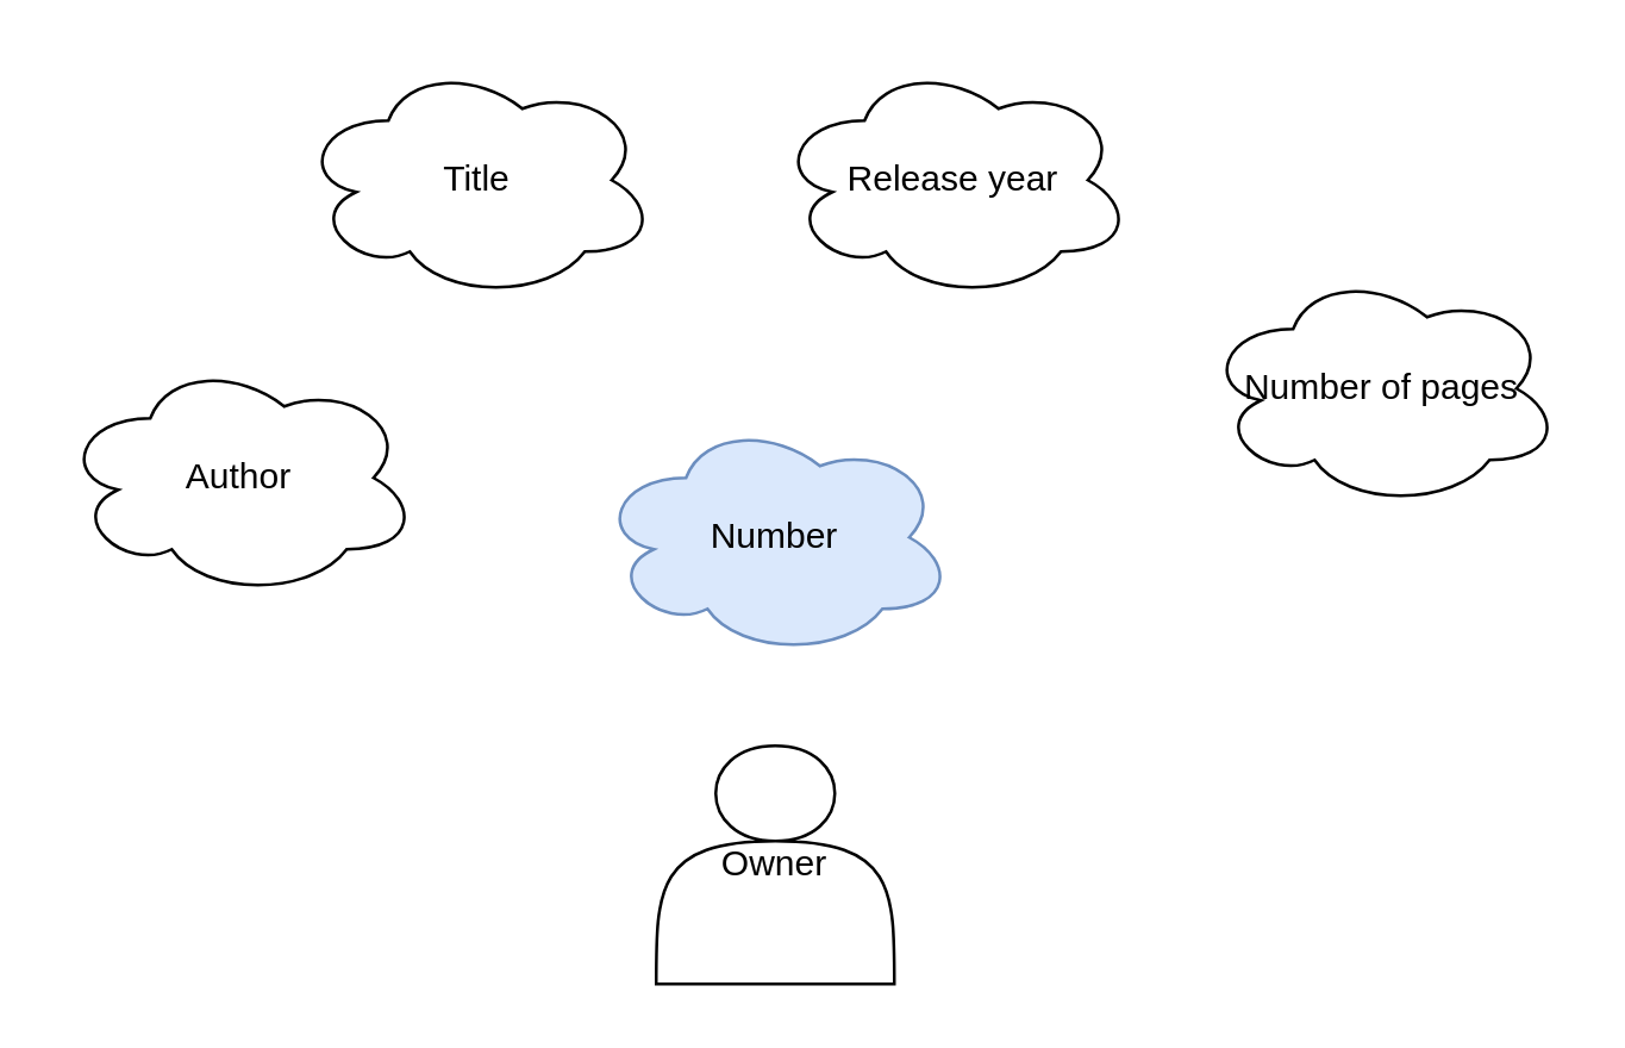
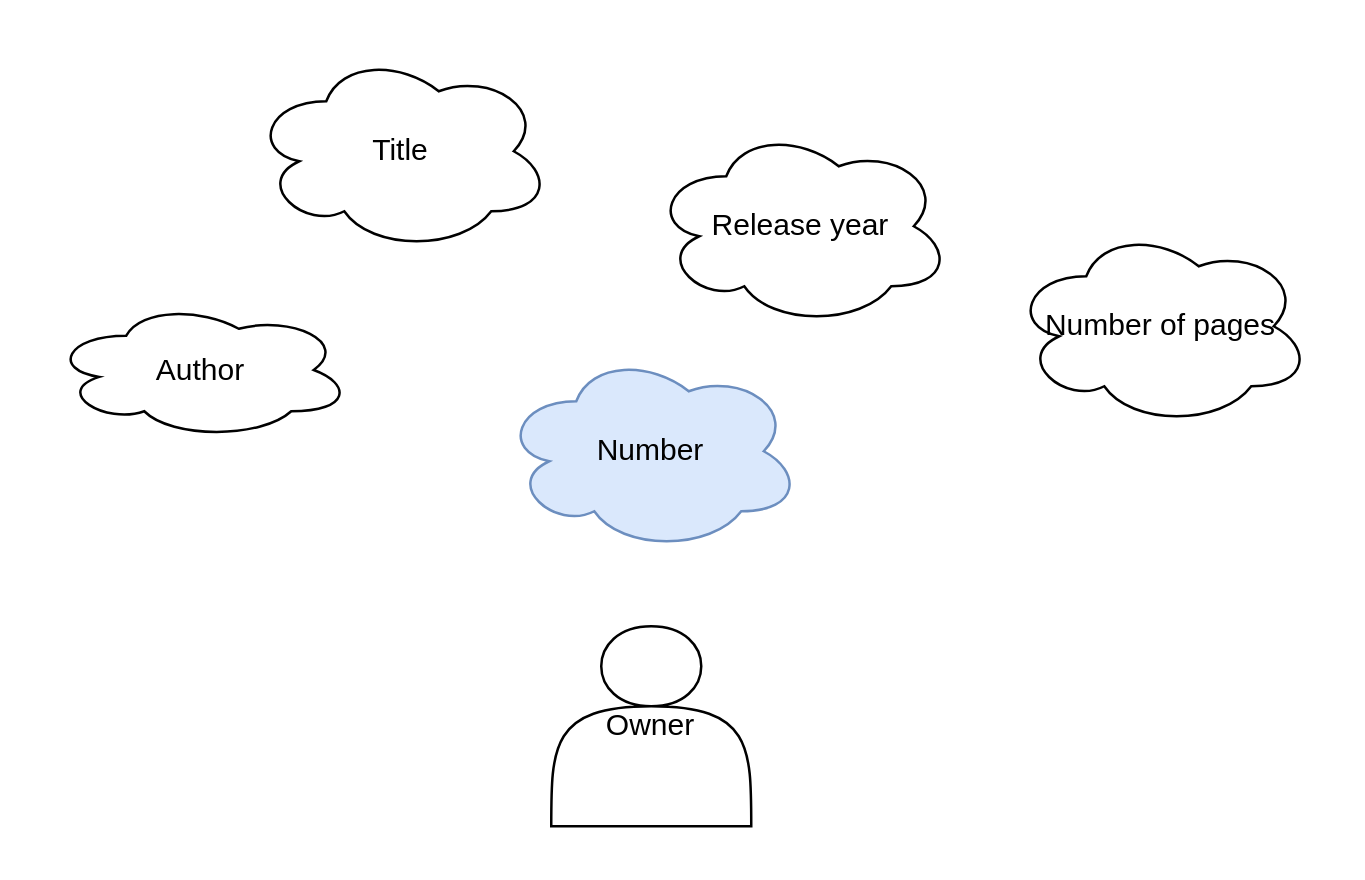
- <mxCell id="6" value="Release year" style="ellipse;shape=cloud;whiteSpace=wrap;html=1;fontColor=default;strokeColor=default;fillColor=default;" parent="1" vertex="1"><mxGeometry x="260" y="20" width="120" height="80" as="geometry" /></mxCell>
+ <mxCell id="6" value="Release year" style="ellipse;shape=cloud;whiteSpace=wrap;html=1;fontColor=default;strokeColor=default;fillColor=default;" parent="1" vertex="1"><mxGeometry x="260" y="50" width="120" height="80" as="geometry" /></mxCell>
- <mxCell id="4" value="Author" style="ellipse;shape=cloud;whiteSpace=wrap;html=1;fontColor=default;strokeColor=default;fillColor=default;" parent="1" vertex="1"><mxGeometry x="20" y="120" width="120" height="80" as="geometry" /></mxCell>
+ <mxCell id="4" value="Author" style="ellipse;shape=cloud;whiteSpace=wrap;html=1;fontColor=default;strokeColor=default;fillColor=default;" parent="1" vertex="1"><mxGeometry x="20" y="120" width="120" height="55" as="geometry" /></mxCell>
